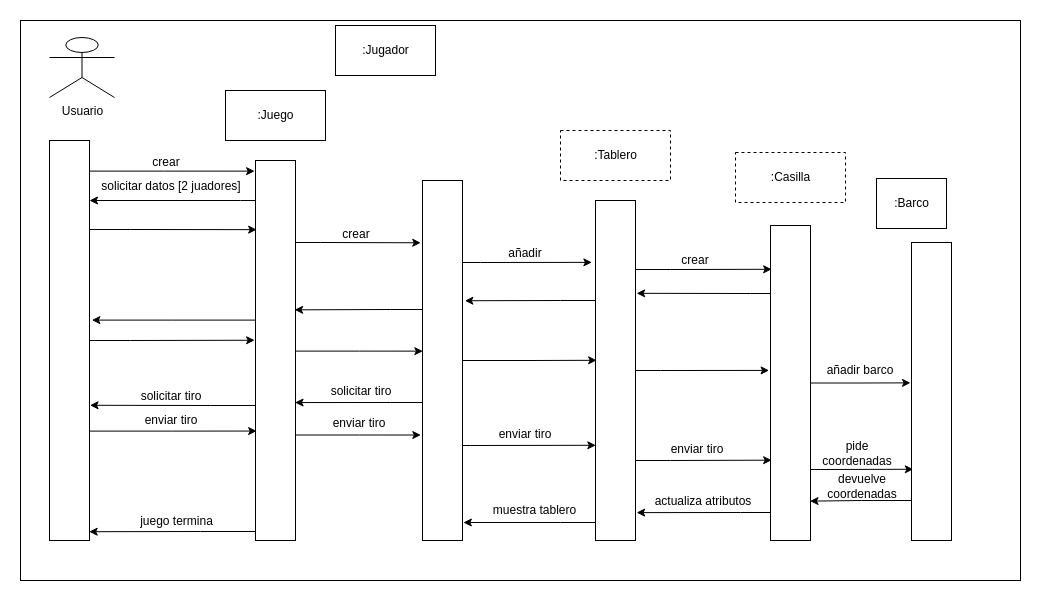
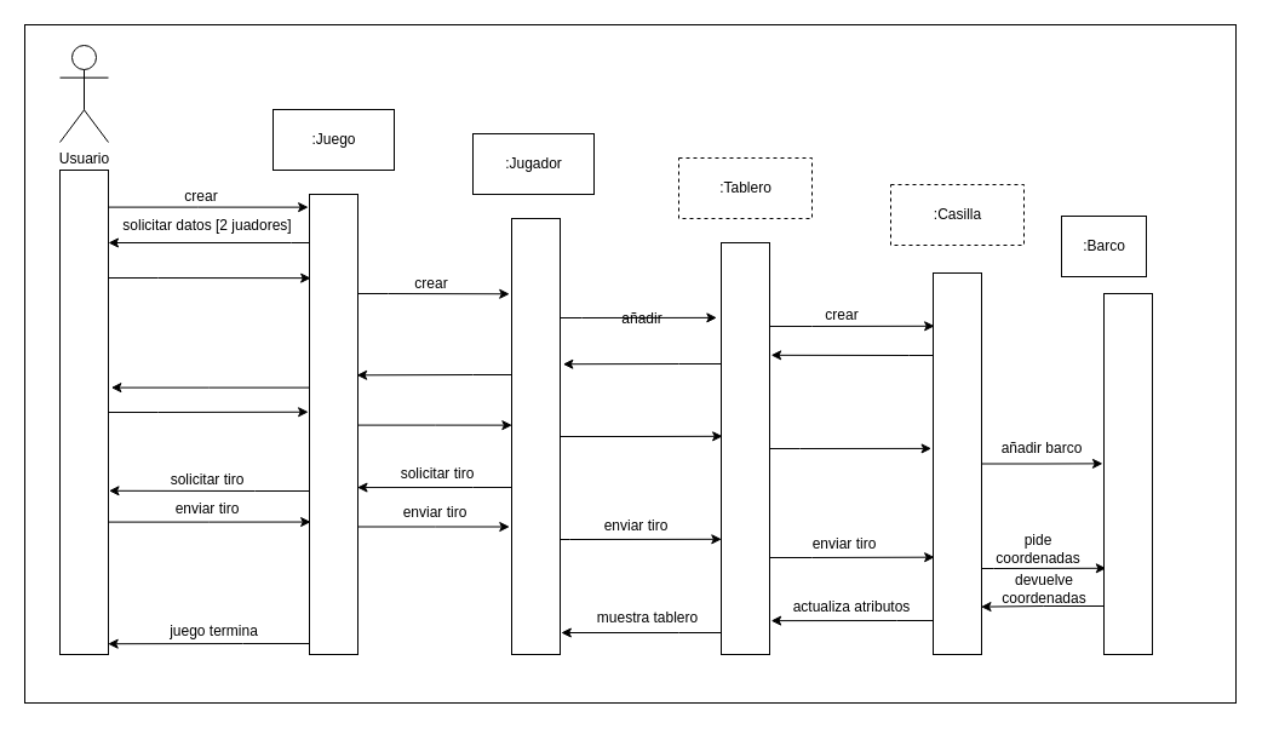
- <mxCell id="34" value=":Jugador" style="html=1;" parent="1" vertex="1"><mxGeometry x="335" y="25" width="100" height="50" as="geometry" /></mxCell>
+ <mxCell id="34" value=":Jugador" style="html=1;" parent="1" vertex="1"><mxGeometry x="390" y="110" width="100" height="50" as="geometry" /></mxCell>
- <mxCell id="2" value="Usuario" style="shape=umlActor;verticalLabelPosition=bottom;verticalAlign=top;html=1;" parent="1" vertex="1"><mxGeometry x="49" y="37" width="65" height="60" as="geometry" /></mxCell>
+ <mxCell id="2" value="Usuario" style="shape=umlActor;verticalLabelPosition=bottom;verticalAlign=top;html=1;" parent="1" vertex="1"><mxGeometry x="49" y="37" width="40" height="80" as="geometry" /></mxCell>
- <mxCell id="42" value="añadir" style="text;html=1;strokeColor=none;fillColor=none;align=center;verticalAlign=middle;whiteSpace=wrap;rounded=0;" parent="1" vertex="1"><mxGeometry x="505" y="242.5" width="40" height="20" as="geometry" /></mxCell>
+ <mxCell id="42" value="añadir" style="text;html=1;strokeColor=none;fillColor=none;align=center;verticalAlign=middle;whiteSpace=wrap;rounded=0;" parent="1" vertex="1"><mxGeometry x="510" y="252.5" width="40" height="20" as="geometry" /></mxCell>
